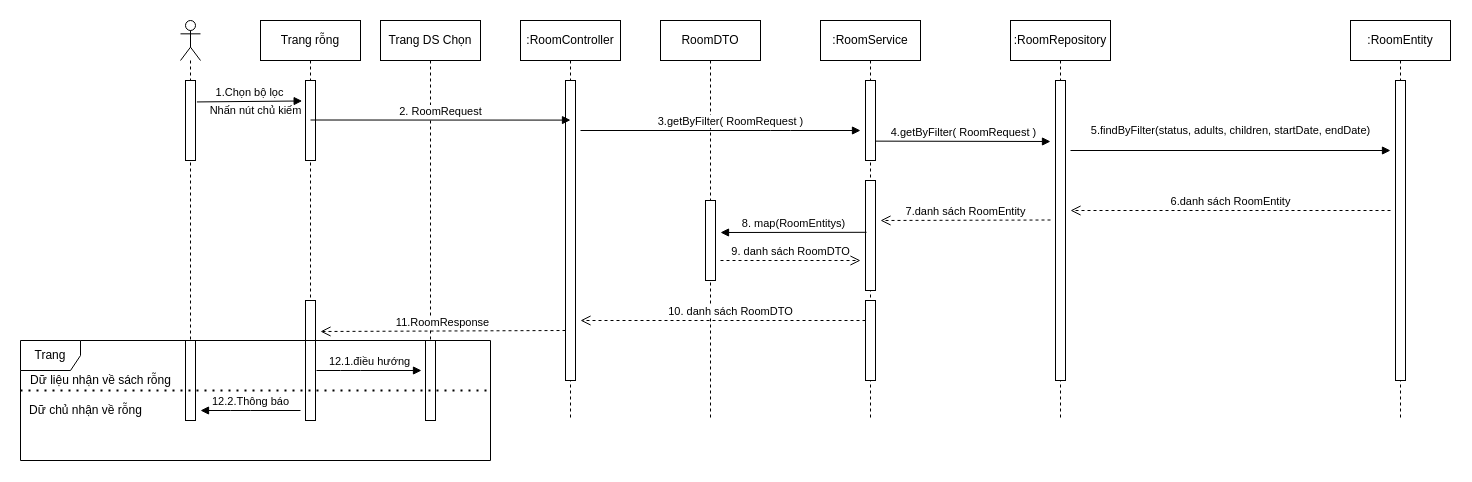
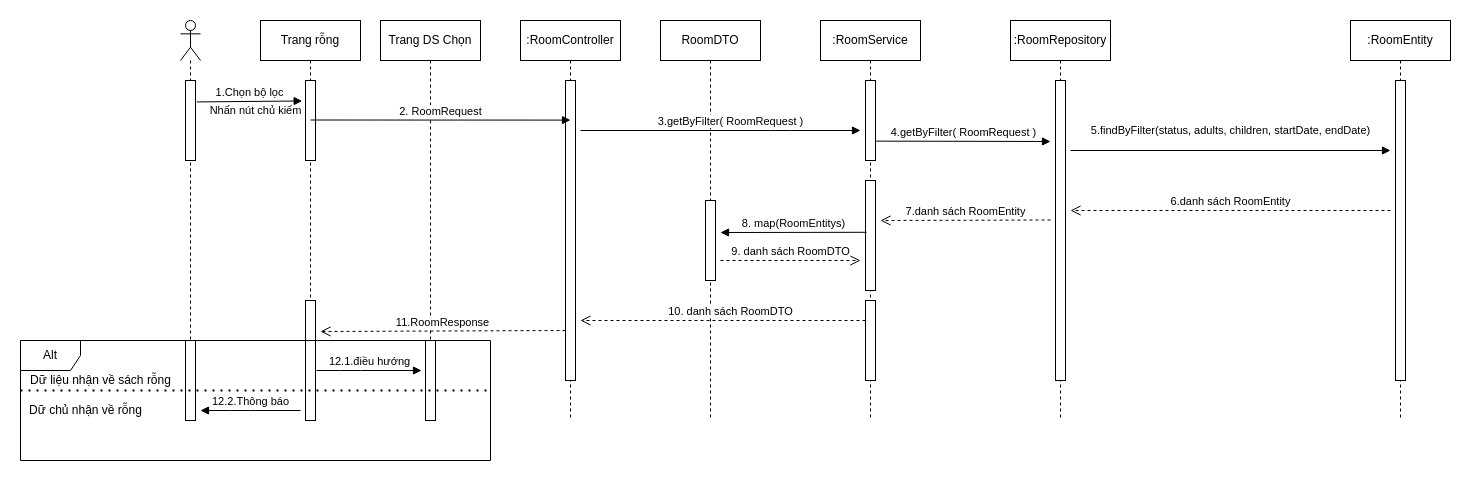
- <mxCell id="35" value="Trang" style="shape=umlFrame;whiteSpace=wrap;html=1;" vertex="1" parent="1"><mxGeometry x="20" y="340" width="470" height="120" as="geometry" /></mxCell>
+ <mxCell id="35" value="Alt" style="shape=umlFrame;whiteSpace=wrap;html=1;" vertex="1" parent="1"><mxGeometry x="20" y="340" width="470" height="120" as="geometry" /></mxCell>
